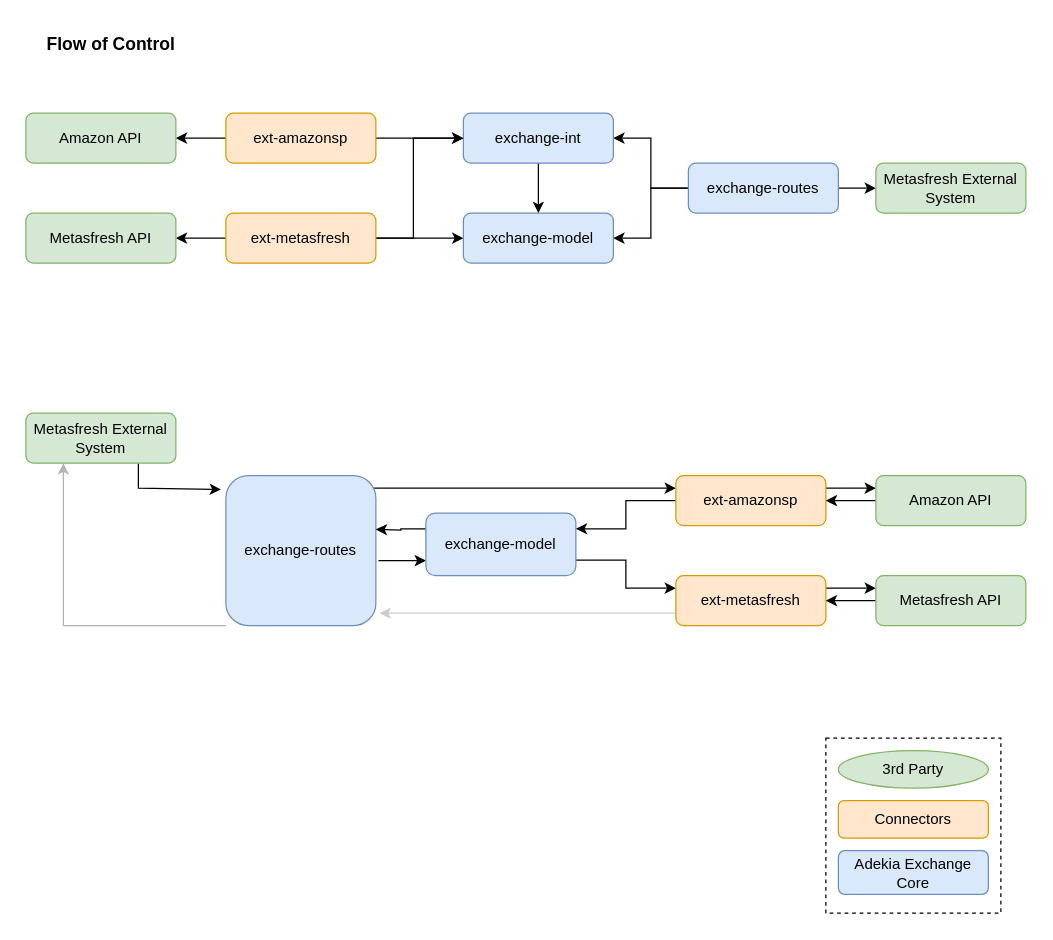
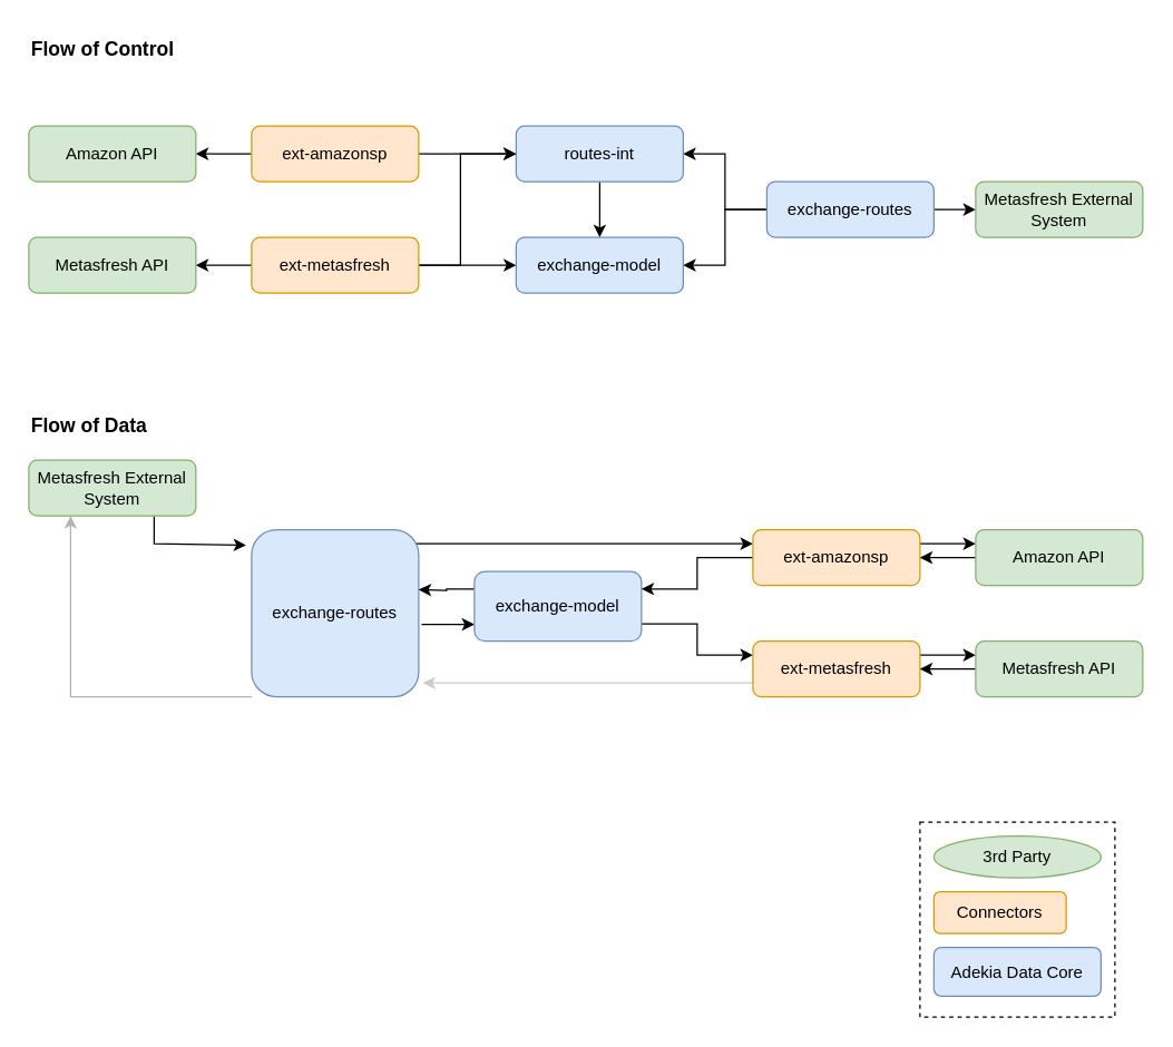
- <mxCell id="23" value="Flow of Control" style="text;html=1;strokeColor=none;fillColor=none;align=left;verticalAlign=middle;whiteSpace=wrap;rounded=0;dashed=1;fontStyle=1;fontSize=14;" parent="1" vertex="1"><mxGeometry x="35" y="20" width="110" height="30" as="geometry" /></mxCell>
+ <mxCell id="23" value="Flow of Control" style="text;html=1;strokeColor=none;fillColor=none;align=left;verticalAlign=middle;whiteSpace=wrap;rounded=0;dashed=1;fontStyle=1;fontSize=14;" parent="1" vertex="1"><mxGeometry x="20" y="20" width="110" height="30" as="geometry" /></mxCell>
- <mxCell id="8" value="exchange-int" style="rounded=1;whiteSpace=wrap;html=1;fillColor=#dae8fc;strokeColor=#6c8ebf;" parent="1" vertex="1"><mxGeometry x="370" y="90" width="120" height="40" as="geometry" /></mxCell>
+ <mxCell id="8" value="routes-int" style="rounded=1;whiteSpace=wrap;html=1;fillColor=#dae8fc;strokeColor=#6c8ebf;" parent="1" vertex="1"><mxGeometry x="370" y="90" width="120" height="40" as="geometry" /></mxCell>
+ <mxCell id="43" value="Flow of Data" style="text;html=1;strokeColor=none;fillColor=none;align=left;verticalAlign=middle;whiteSpace=wrap;rounded=0;dashed=1;fontStyle=1;fontSize=14;" parent="1" vertex="1"><mxGeometry x="20" y="290" width="110" height="30" as="geometry" /></mxCell>
- <mxCell id="20" value="Connectors" style="rounded=1;whiteSpace=wrap;html=1;fillColor=#ffe6cc;strokeColor=#d79b00;" parent="1" vertex="1"><mxGeometry x="670" y="640" width="120" height="30" as="geometry" /></mxCell>
+ <mxCell id="20" value="Connectors" style="rounded=1;whiteSpace=wrap;html=1;fillColor=#ffe6cc;strokeColor=#d79b00;" parent="1" vertex="1"><mxGeometry x="670" y="640" width="95" height="30" as="geometry" /></mxCell>
- <mxCell id="21" value="Adekia Exchange Core" style="rounded=1;whiteSpace=wrap;html=1;fillColor=#dae8fc;strokeColor=#6c8ebf;" parent="1" vertex="1"><mxGeometry x="670" y="680" width="120" height="35" as="geometry" /></mxCell>
+ <mxCell id="21" value="Adekia Data Core" style="rounded=1;whiteSpace=wrap;html=1;fillColor=#dae8fc;strokeColor=#6c8ebf;" parent="1" vertex="1"><mxGeometry x="670" y="680" width="120" height="35" as="geometry" /></mxCell>
